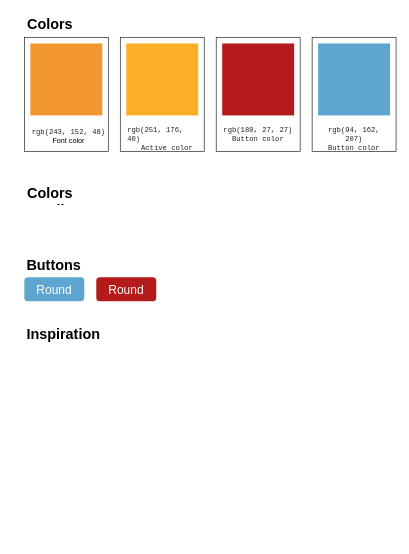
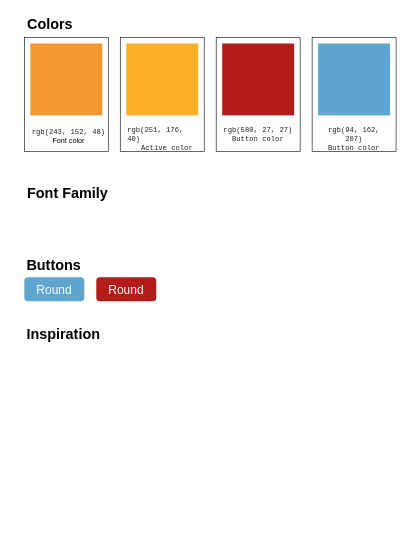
- <mxCell id="12" value="&lt;span style=&quot;color: rgb(32, 33, 36); font-family: consolas, &amp;quot;lucida console&amp;quot;, &amp;quot;courier new&amp;quot;, monospace;&quot;&gt;rgb(180, 27, 27)&lt;br&gt;Button color&lt;br&gt;&lt;/span&gt;" style="text;whiteSpace=wrap;html=1;align=center;" vertex="1" parent="1"><mxGeometry x="370" y="202" width="120" height="30" as="geometry" /></mxCell>
+ <mxCell id="12" value="&lt;span style=&quot;color: rgb(32, 33, 36); font-family: consolas, &amp;quot;lucida console&amp;quot;, &amp;quot;courier new&amp;quot;, monospace;&quot;&gt;rgb(580, 27, 27)&lt;br&gt;Button color&lt;br&gt;&lt;/span&gt;" style="text;whiteSpace=wrap;html=1;align=center;" vertex="1" parent="1"><mxGeometry x="370" y="202" width="120" height="30" as="geometry" /></mxCell>
- <mxCell id="15" value="&lt;h1&gt;Colors Family&lt;/h1&gt;" style="text;html=1;strokeColor=none;fillColor=none;spacing=5;spacingTop=-20;whiteSpace=wrap;overflow=hidden;rounded=0;" vertex="1" parent="1"><mxGeometry x="40" y="302" width="150" height="40" as="geometry" /></mxCell>
+ <mxCell id="15" value="&lt;h1&gt;Font Family&lt;/h1&gt;" style="text;html=1;strokeColor=none;fillColor=none;spacing=5;spacingTop=-20;whiteSpace=wrap;overflow=hidden;rounded=0;" vertex="1" parent="1"><mxGeometry x="40" y="302" width="150" height="40" as="geometry" /></mxCell>
